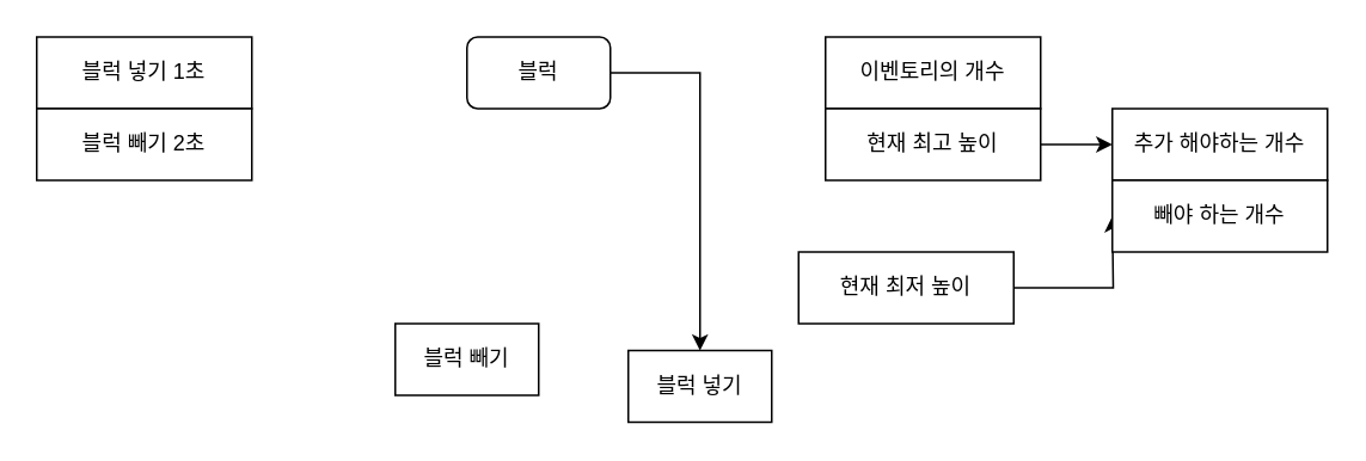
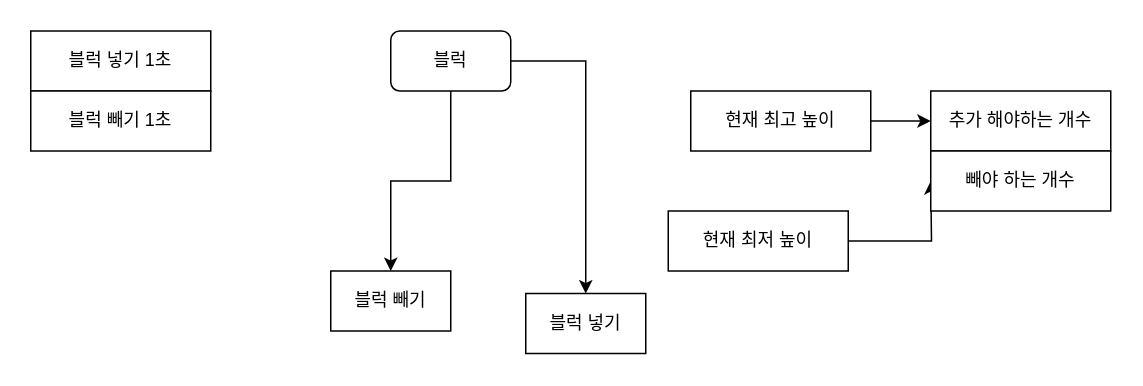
- <mxCell id="9" value="이벤토리의 개수" style="rounded=0;whiteSpace=wrap;html=1;" vertex="1" parent="1"><mxGeometry x="460" y="20" width="120" height="40" as="geometry" /></mxCell>
- <mxCell id="3" value="블럭 빼기 2초" style="rounded=0;whiteSpace=wrap;html=1;" vertex="1" parent="1"><mxGeometry x="20" y="60" width="120" height="40" as="geometry" /></mxCell>
+ <mxCell id="3" value="블럭 빼기 1초" style="rounded=0;whiteSpace=wrap;html=1;" vertex="1" parent="1"><mxGeometry x="20" y="60" width="120" height="40" as="geometry" /></mxCell>
+ <mxCell id="4" style="edgeStyle=orthogonalEdgeStyle;rounded=0;orthogonalLoop=1;jettySize=auto;html=1;entryX=0.5;entryY=0;entryDx=0;entryDy=0;" edge="1" parent="1" source="6" target="7"><mxGeometry relative="1" as="geometry" /></mxCell>
